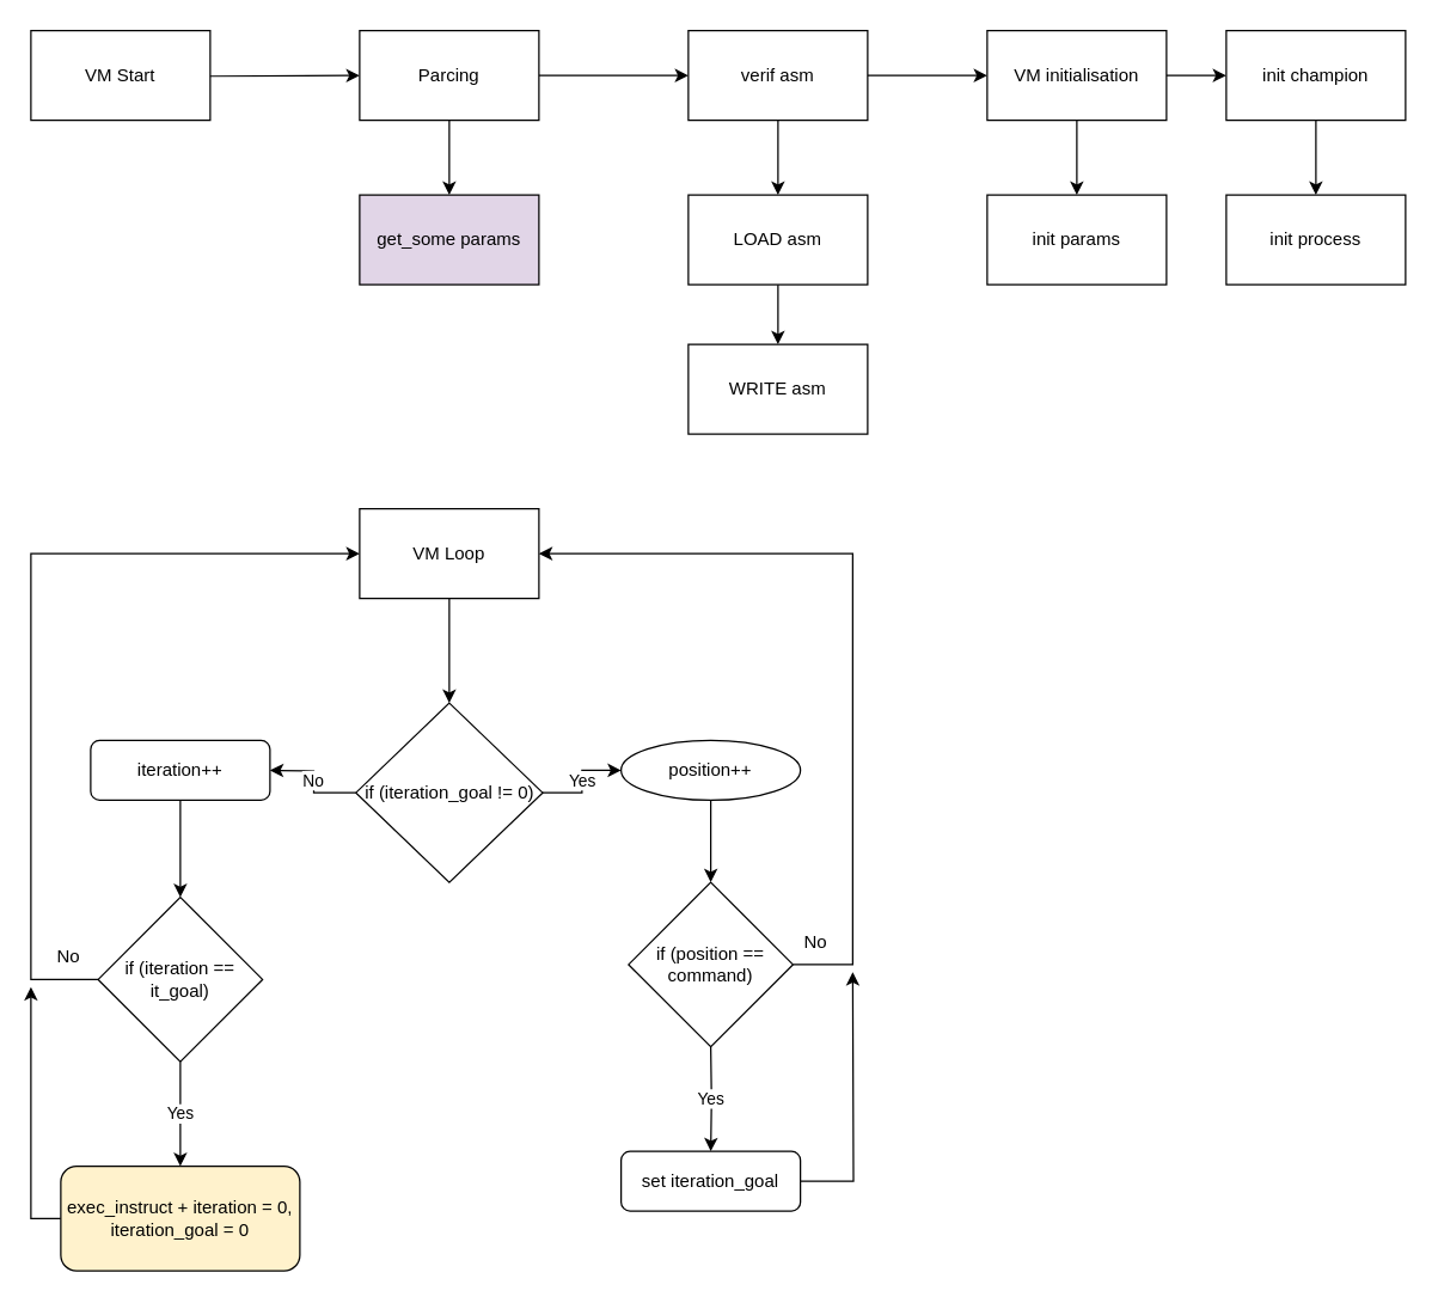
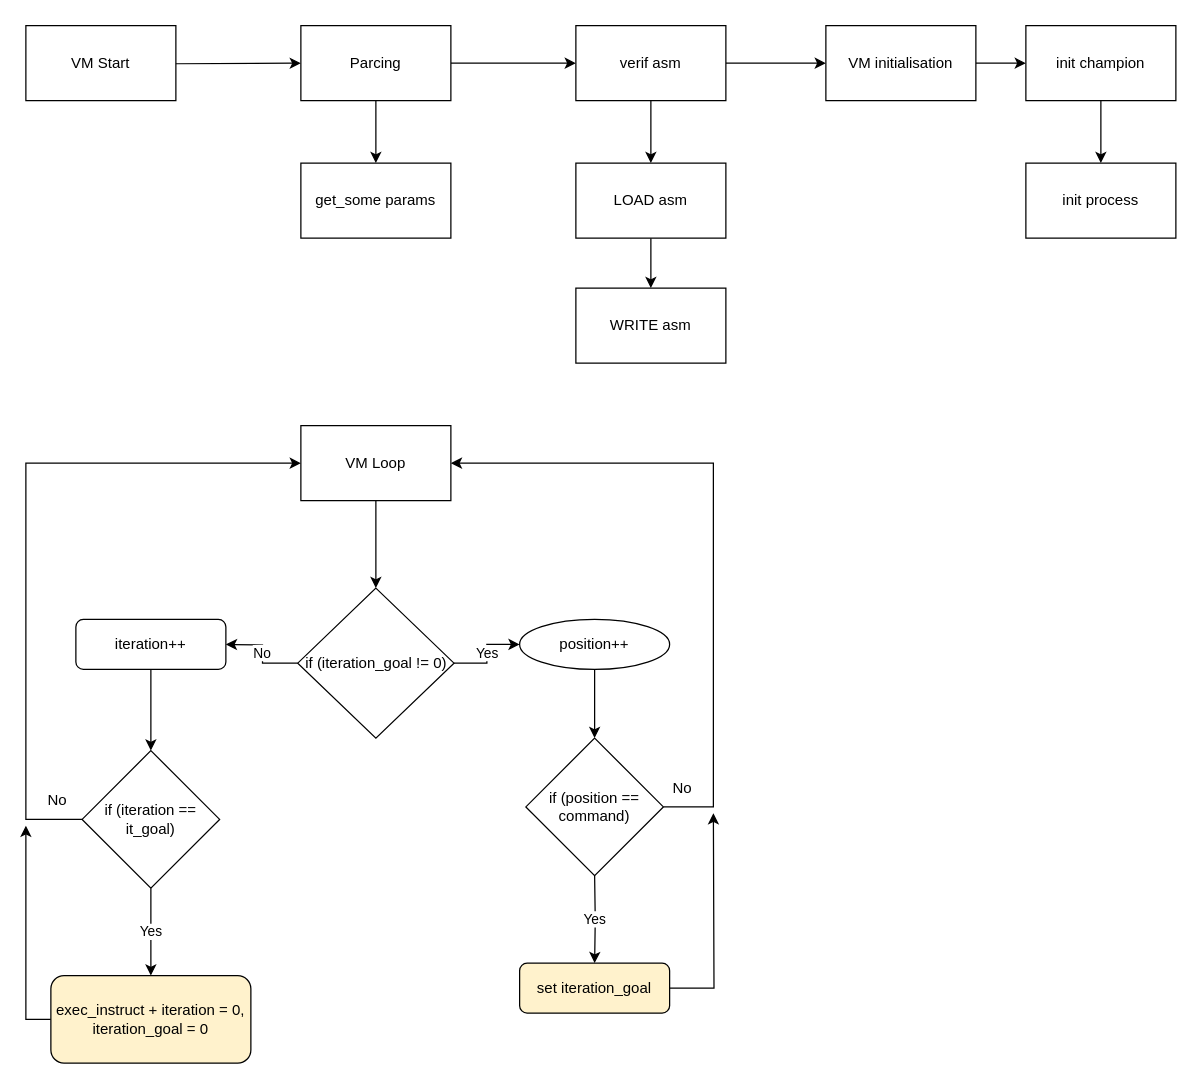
- <mxCell id="15" style="edgeStyle=orthogonalEdgeStyle;rounded=0;orthogonalLoop=1;jettySize=auto;html=1;entryX=0.5;entryY=0;entryDx=0;entryDy=0;" parent="1" source="16" target="20" edge="1"><mxGeometry relative="1" as="geometry" /></mxCell>
- <mxCell id="7" value="get_some params" style="rounded=0;whiteSpace=wrap;html=1;fillColor=#e1d5e7;" parent="1" vertex="1"><mxGeometry x="240" y="130" width="120" height="60" as="geometry" /></mxCell>
+ <mxCell id="7" value="get_some params" style="rounded=0;whiteSpace=wrap;html=1;" parent="1" vertex="1"><mxGeometry x="240" y="130" width="120" height="60" as="geometry" /></mxCell>
- <mxCell id="20" value="&lt;div&gt;init params&lt;/div&gt;" style="rounded=0;whiteSpace=wrap;html=1;" parent="1" vertex="1"><mxGeometry x="660" y="130" width="120" height="60" as="geometry" /></mxCell>
- <mxCell id="41" value="set iteration_goal" style="rounded=1;whiteSpace=wrap;html=1;fontSize=12;glass=0;strokeWidth=1;shadow=0;" vertex="1" parent="1"><mxGeometry x="415" y="770" width="120" height="40" as="geometry" /></mxCell>
+ <mxCell id="41" value="set iteration_goal" style="rounded=1;whiteSpace=wrap;html=1;fontSize=12;glass=0;strokeWidth=1;shadow=0;fillColor=#fff2cc;" vertex="1" parent="1"><mxGeometry x="415" y="770" width="120" height="40" as="geometry" /></mxCell>
